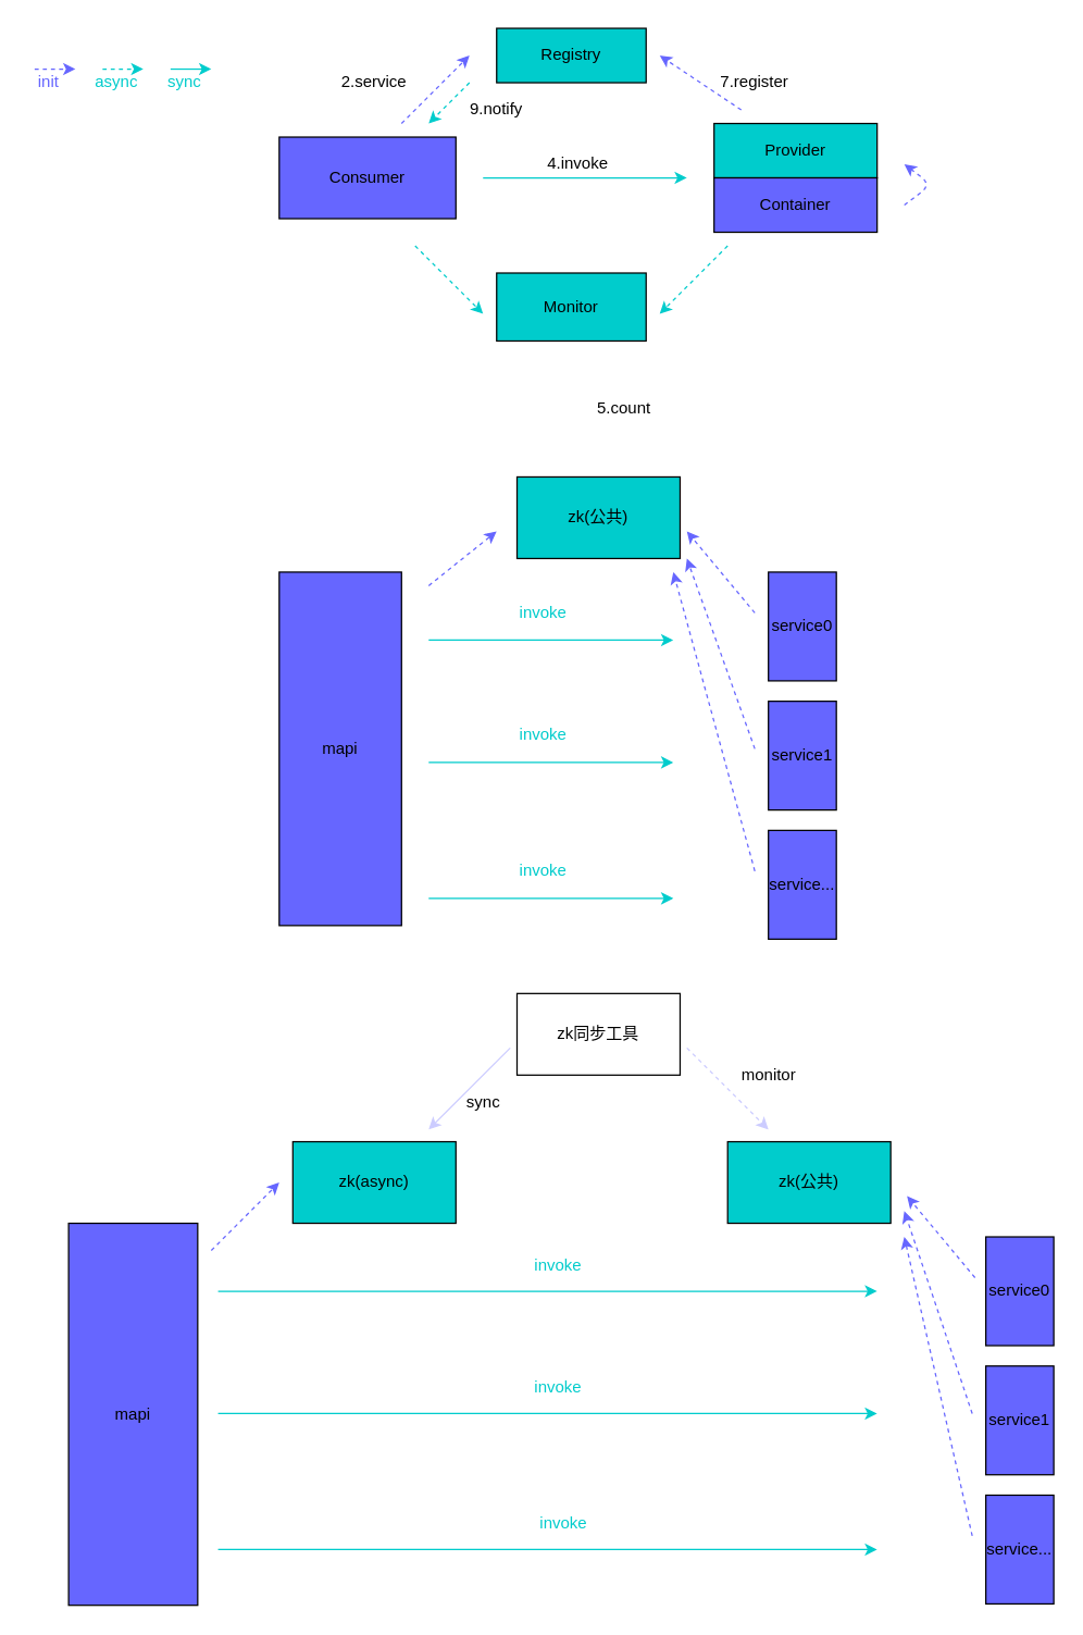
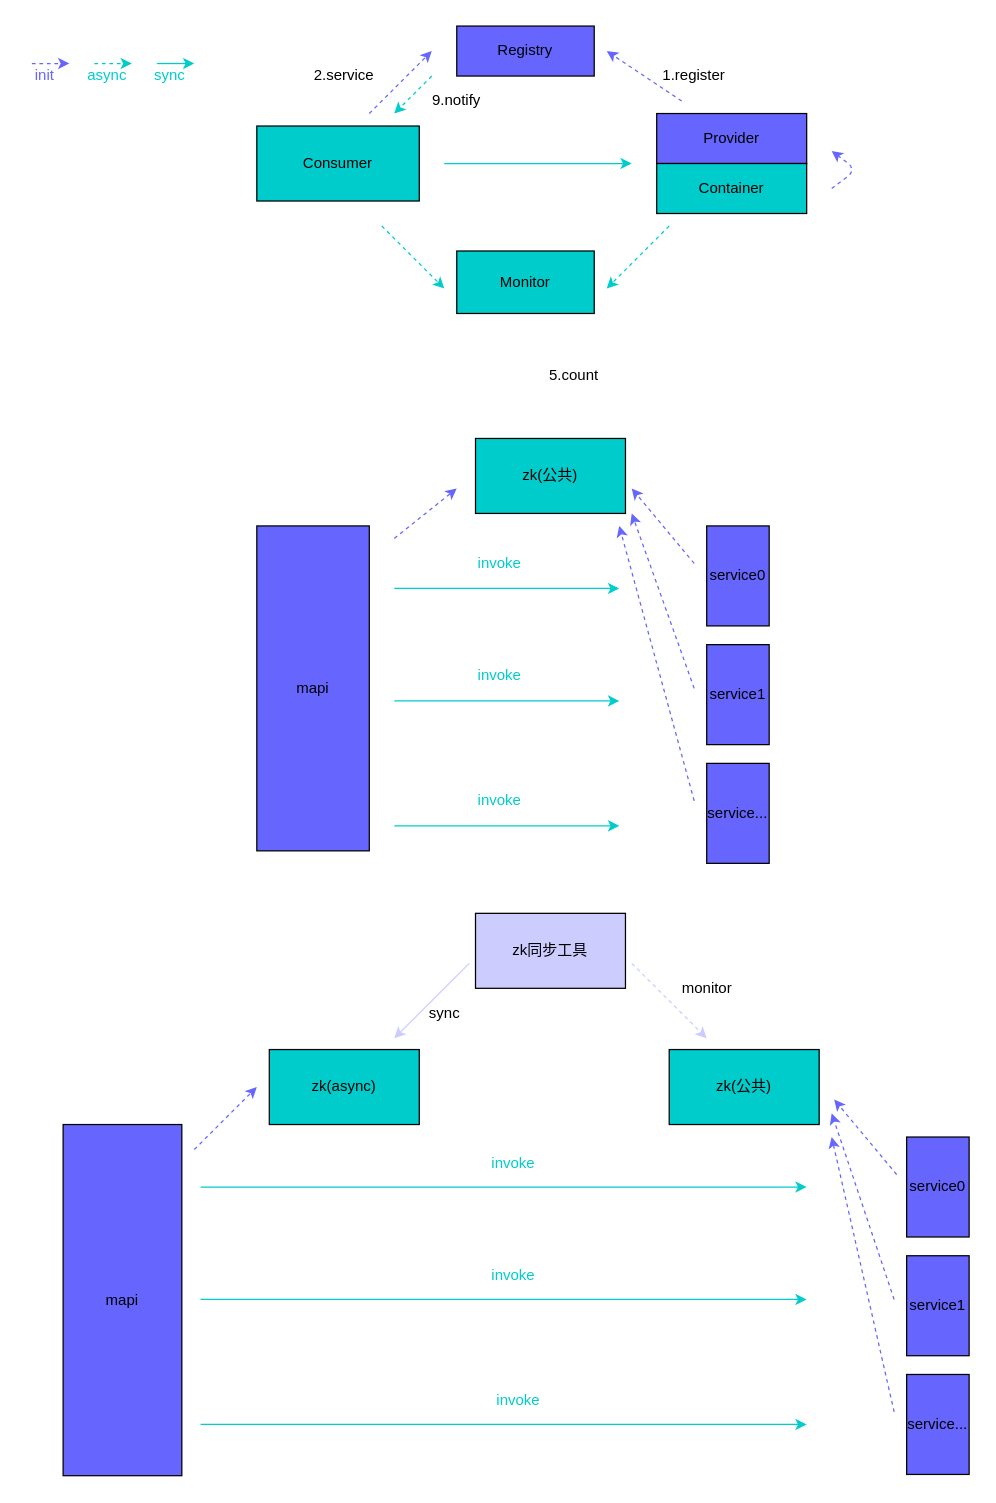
- <mxCell id="5" value="Registry" style="rounded=0;whiteSpace=wrap;html=1;fillColor=#00CCCC;" vertex="1" parent="1"><mxGeometry x="365" y="20" width="110" height="40" as="geometry" /></mxCell>
+ <mxCell id="5" value="Registry" style="rounded=0;whiteSpace=wrap;html=1;fillColor=#6666ff;" vertex="1" parent="1"><mxGeometry x="365" y="20" width="110" height="40" as="geometry" /></mxCell>
- <mxCell id="14" value="7.register" style="text;html=1;strokeColor=none;fillColor=none;align=center;verticalAlign=middle;whiteSpace=wrap;rounded=0;" vertex="1" parent="1"><mxGeometry x="535" y="50" width="40" height="20" as="geometry" /></mxCell>
+ <mxCell id="14" value="1.register" style="text;html=1;strokeColor=none;fillColor=none;align=center;verticalAlign=middle;whiteSpace=wrap;rounded=0;" vertex="1" parent="1"><mxGeometry x="535" y="50" width="40" height="20" as="geometry" /></mxCell>
- <mxCell id="3" value="Provider" style="rounded=0;whiteSpace=wrap;html=1;fillColor=#00cccc;" vertex="1" parent="1"><mxGeometry x="525" y="90" width="120" height="40" as="geometry" /></mxCell>
+ <mxCell id="3" value="Provider" style="rounded=0;whiteSpace=wrap;html=1;fillColor=#6666FF;" vertex="1" parent="1"><mxGeometry x="525" y="90" width="120" height="40" as="geometry" /></mxCell>
- <mxCell id="17" value="4.invoke" style="text;html=1;strokeColor=none;fillColor=none;align=center;verticalAlign=middle;whiteSpace=wrap;rounded=0;" vertex="1" parent="1"><mxGeometry x="405" y="110" width="40" height="20" as="geometry" /></mxCell>
- <mxCell id="2" value="Consumer" style="rounded=0;whiteSpace=wrap;html=1;fillColor=#6666FF;" vertex="1" parent="1"><mxGeometry x="205" y="100" width="130" height="60" as="geometry" /></mxCell>
+ <mxCell id="2" value="Consumer" style="rounded=0;whiteSpace=wrap;html=1;fillColor=#00cccc;" vertex="1" parent="1"><mxGeometry x="205" y="100" width="130" height="60" as="geometry" /></mxCell>
- <mxCell id="4" value="Container" style="rounded=0;whiteSpace=wrap;html=1;fillColor=#6666ff;" vertex="1" parent="1"><mxGeometry x="525" y="130" width="120" height="40" as="geometry" /></mxCell>
+ <mxCell id="4" value="Container" style="rounded=0;whiteSpace=wrap;html=1;fillColor=#00CCCC;" vertex="1" parent="1"><mxGeometry x="525" y="130" width="120" height="40" as="geometry" /></mxCell>
- <mxCell id="50" value="zk同步工具" style="whiteSpace=wrap;html=1;fillColor=#ffffff;" vertex="1" parent="1"><mxGeometry x="380" y="730" width="120" height="60" as="geometry" /></mxCell>
+ <mxCell id="50" value="zk同步工具" style="whiteSpace=wrap;html=1;fillColor=#CCCCFF;" vertex="1" parent="1"><mxGeometry x="380" y="730" width="120" height="60" as="geometry" /></mxCell>
